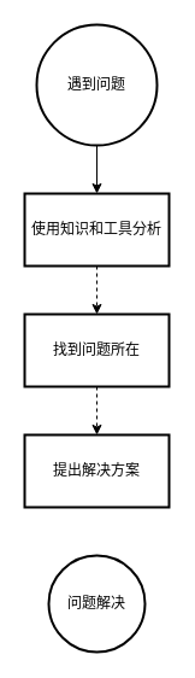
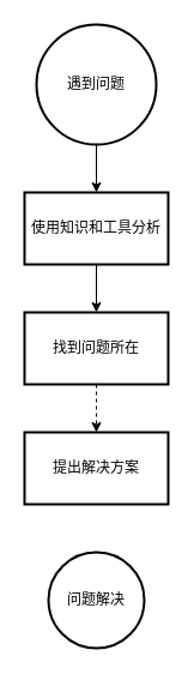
- <mxCell id="4" value="" style="edgeStyle=orthogonalEdgeStyle;rounded=0;orthogonalLoop=1;jettySize=auto;html=1;dashed=1;" edge="1" parent="1" source="5" target="7"><mxGeometry relative="1" as="geometry" /></mxCell>
+ <mxCell id="4" value="" style="edgeStyle=orthogonalEdgeStyle;rounded=0;orthogonalLoop=1;jettySize=auto;html=1;" edge="1" parent="1" source="5" target="7"><mxGeometry relative="1" as="geometry" /></mxCell>
